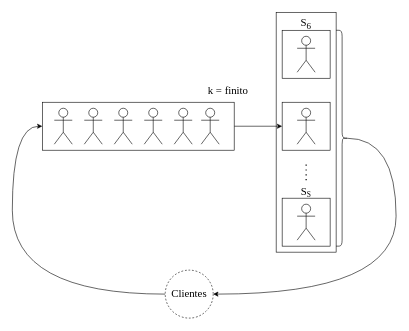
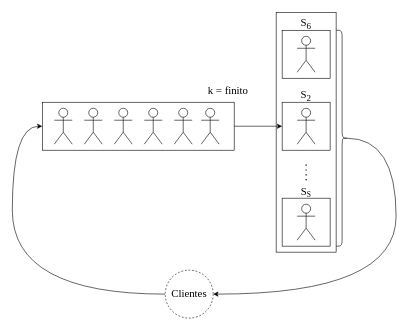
+ <mxCell id="11" value="S&lt;sub&gt;2&lt;/sub&gt;" style="text;html=1;strokeColor=none;fillColor=none;align=center;verticalAlign=middle;whiteSpace=wrap;rounded=0;fontFamily=Times New Roman;fontSize=18;" parent="1" vertex="1"><mxGeometry x="480" y="150" width="60" height="20" as="geometry" /></mxCell>
